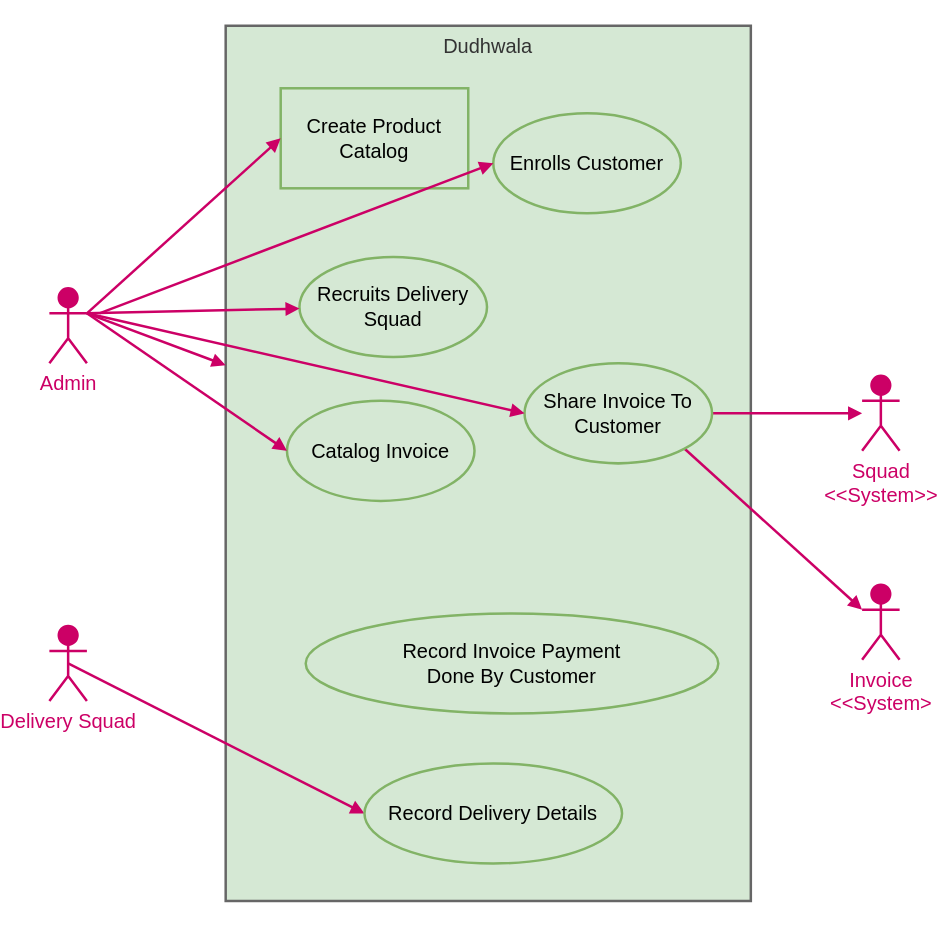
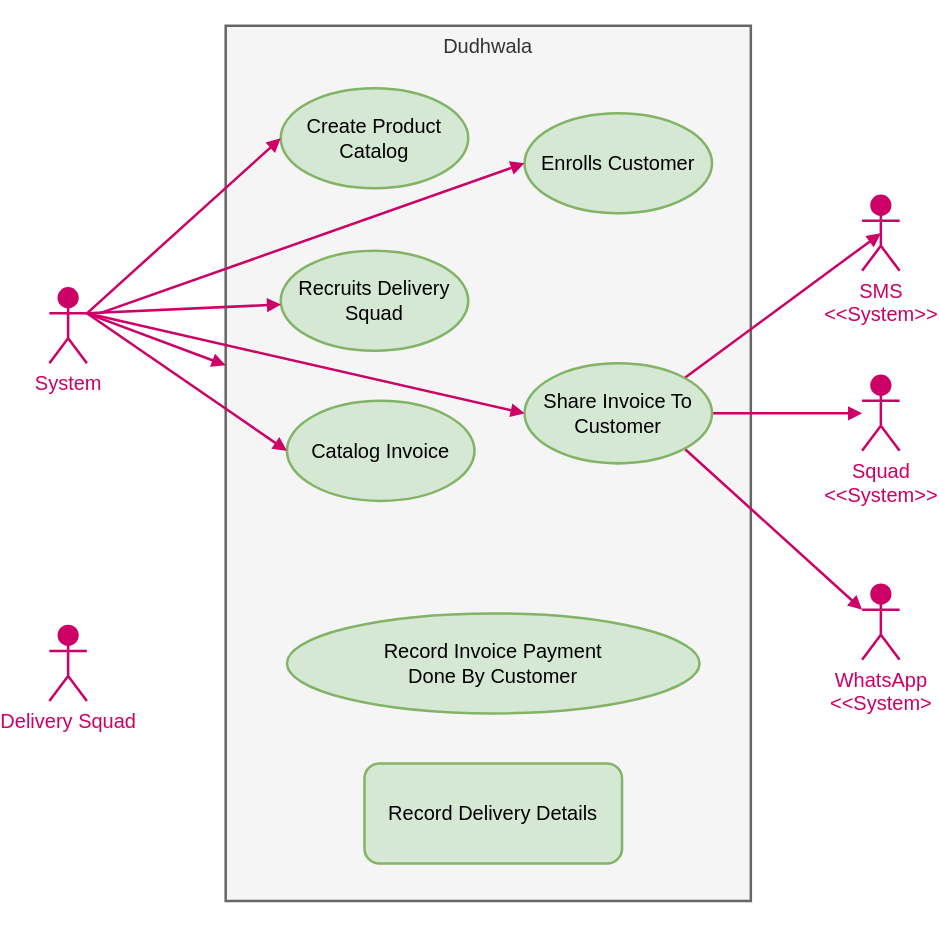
- <mxCell id="4" value="Create Product Catalog" style="whiteSpace=wrap;html=1;shadow=0;fontSize=16;fillColor=#d5e8d4;strokeColor=#82b366;strokeWidth=2;rounded=0;" parent="1" vertex="1"><mxGeometry x="205" y="70" width="150" height="80" as="geometry" /></mxCell>
+ <mxCell id="4" value="Create Product Catalog" style="ellipse;whiteSpace=wrap;html=1;shadow=0;fontSize=16;fillColor=#d5e8d4;strokeColor=#82b366;strokeWidth=2;" parent="1" vertex="1"><mxGeometry x="205" y="70" width="150" height="80" as="geometry" /></mxCell>
- <mxCell id="6" value="Enrolls Customer" style="ellipse;whiteSpace=wrap;html=1;shadow=0;fontSize=16;fillColor=#d5e8d4;strokeColor=#82b366;strokeWidth=2;" parent="1" vertex="1"><mxGeometry x="375" y="90" width="150" height="80" as="geometry" /></mxCell>
+ <mxCell id="6" value="Enrolls Customer" style="ellipse;whiteSpace=wrap;html=1;shadow=0;fontSize=16;fillColor=#d5e8d4;strokeColor=#82b366;strokeWidth=2;" parent="1" vertex="1"><mxGeometry x="400" y="90" width="150" height="80" as="geometry" /></mxCell>
+ <mxCell id="22" value="SMS&lt;br&gt;&amp;lt;&amp;lt;System&amp;gt;&amp;gt;" style="shape=umlActor;verticalLabelPosition=bottom;verticalAlign=top;html=1;outlineConnect=0;shadow=0;fillColor=#CC0066;strokeColor=#CC0066;fontSize=16;fontColor=#CC0066;strokeWidth=2;" parent="1" vertex="1"><mxGeometry x="670" y="156" width="30" height="60" as="geometry" /></mxCell>
- <mxCell id="7" value="Recruits Delivery Squad" style="ellipse;whiteSpace=wrap;html=1;shadow=0;fontSize=16;fillColor=#d5e8d4;strokeColor=#82b366;strokeWidth=2;" parent="1" vertex="1"><mxGeometry x="220" y="205" width="150" height="80" as="geometry" /></mxCell>
+ <mxCell id="7" value="Recruits Delivery Squad" style="ellipse;whiteSpace=wrap;html=1;shadow=0;fontSize=16;fillColor=#d5e8d4;strokeColor=#82b366;strokeWidth=2;" parent="1" vertex="1"><mxGeometry x="205" y="200" width="150" height="80" as="geometry" /></mxCell>
+ <mxCell id="17" style="edgeStyle=none;html=1;exitX=1;exitY=0;exitDx=0;exitDy=0;entryX=0.5;entryY=0.5;entryDx=0;entryDy=0;entryPerimeter=0;fontSize=16;strokeColor=#CC0066;endArrow=block;endFill=1;strokeWidth=2;" parent="1" source="20" target="22" edge="1"><mxGeometry relative="1" as="geometry" /></mxCell>
- <mxCell id="2" value="Admin" style="shape=umlActor;verticalLabelPosition=bottom;verticalAlign=top;html=1;outlineConnect=0;shadow=0;fillColor=#CC0066;strokeColor=#CC0066;fontSize=16;fontColor=#CC0066;strokeWidth=2;" parent="1" vertex="1"><mxGeometry x="20" y="230" width="30" height="60" as="geometry" /></mxCell>
+ <mxCell id="2" value="System" style="shape=umlActor;verticalLabelPosition=bottom;verticalAlign=top;html=1;outlineConnect=0;shadow=0;fillColor=#CC0066;strokeColor=#CC0066;fontSize=16;fontColor=#CC0066;strokeWidth=2;" parent="1" vertex="1"><mxGeometry x="20" y="230" width="30" height="60" as="geometry" /></mxCell>
- <mxCell id="3" value="Dudhwala" style="rounded=0;whiteSpace=wrap;html=1;shadow=0;fontSize=16;fillColor=#d5e8d4;strokeColor=#666666;verticalAlign=top;fontColor=#333333;strokeWidth=2;" parent="1" vertex="1"><mxGeometry x="161" y="20" width="420" height="700" as="geometry" /></mxCell>
+ <mxCell id="3" value="Dudhwala" style="rounded=0;whiteSpace=wrap;html=1;shadow=0;fontSize=16;fillColor=#f5f5f5;strokeColor=#666666;verticalAlign=top;fontColor=#333333;strokeWidth=2;" parent="1" vertex="1"><mxGeometry x="161" y="20" width="420" height="700" as="geometry" /></mxCell>
- <mxCell id="15" value="Record Invoice Payment &lt;br&gt;Done By Customer" style="ellipse;whiteSpace=wrap;html=1;shadow=0;fontSize=16;fillColor=#d5e8d4;strokeColor=#82b366;strokeWidth=2;" parent="1" vertex="1"><mxGeometry x="225" y="490" width="330" height="80" as="geometry" /></mxCell>
+ <mxCell id="15" value="Record Invoice Payment &lt;br&gt;Done By Customer" style="ellipse;whiteSpace=wrap;html=1;shadow=0;fontSize=16;fillColor=#d5e8d4;strokeColor=#82b366;strokeWidth=2;" parent="1" vertex="1"><mxGeometry x="210" y="490" width="330" height="80" as="geometry" /></mxCell>
- <mxCell id="23" value="Invoice&lt;br&gt;&amp;lt;&amp;lt;System&amp;gt;" style="shape=umlActor;verticalLabelPosition=bottom;verticalAlign=top;html=1;outlineConnect=0;shadow=0;fillColor=#CC0066;strokeColor=#CC0066;fontSize=16;fontColor=#CC0066;strokeWidth=2;" parent="1" vertex="1"><mxGeometry x="670" y="467" width="30" height="60" as="geometry" /></mxCell>
+ <mxCell id="23" value="WhatsApp&lt;br&gt;&amp;lt;&amp;lt;System&amp;gt;" style="shape=umlActor;verticalLabelPosition=bottom;verticalAlign=top;html=1;outlineConnect=0;shadow=0;fillColor=#CC0066;strokeColor=#CC0066;fontSize=16;fontColor=#CC0066;strokeWidth=2;" parent="1" vertex="1"><mxGeometry x="670" y="467" width="30" height="60" as="geometry" /></mxCell>
- <mxCell id="12" style="edgeStyle=none;html=1;exitX=0.5;exitY=0.5;exitDx=0;exitDy=0;exitPerimeter=0;fontSize=16;entryX=0;entryY=0.5;entryDx=0;entryDy=0;strokeColor=#CC0066;endArrow=block;endFill=1;strokeWidth=2;" parent="1" source="13" target="14" edge="1"><mxGeometry relative="1" as="geometry" /></mxCell>
- <mxCell id="14" value="Record Delivery Details" style="ellipse;whiteSpace=wrap;html=1;shadow=0;fontSize=16;fillColor=#d5e8d4;strokeColor=#82b366;strokeWidth=2;" parent="1" vertex="1"><mxGeometry x="272" y="610" width="206" height="80" as="geometry" /></mxCell>
+ <mxCell id="14" value="Record Delivery Details" style="whiteSpace=wrap;html=1;shadow=0;fontSize=16;fillColor=#d5e8d4;strokeColor=#82b366;strokeWidth=2;rounded=1;" parent="1" vertex="1"><mxGeometry x="272" y="610" width="206" height="80" as="geometry" /></mxCell>
